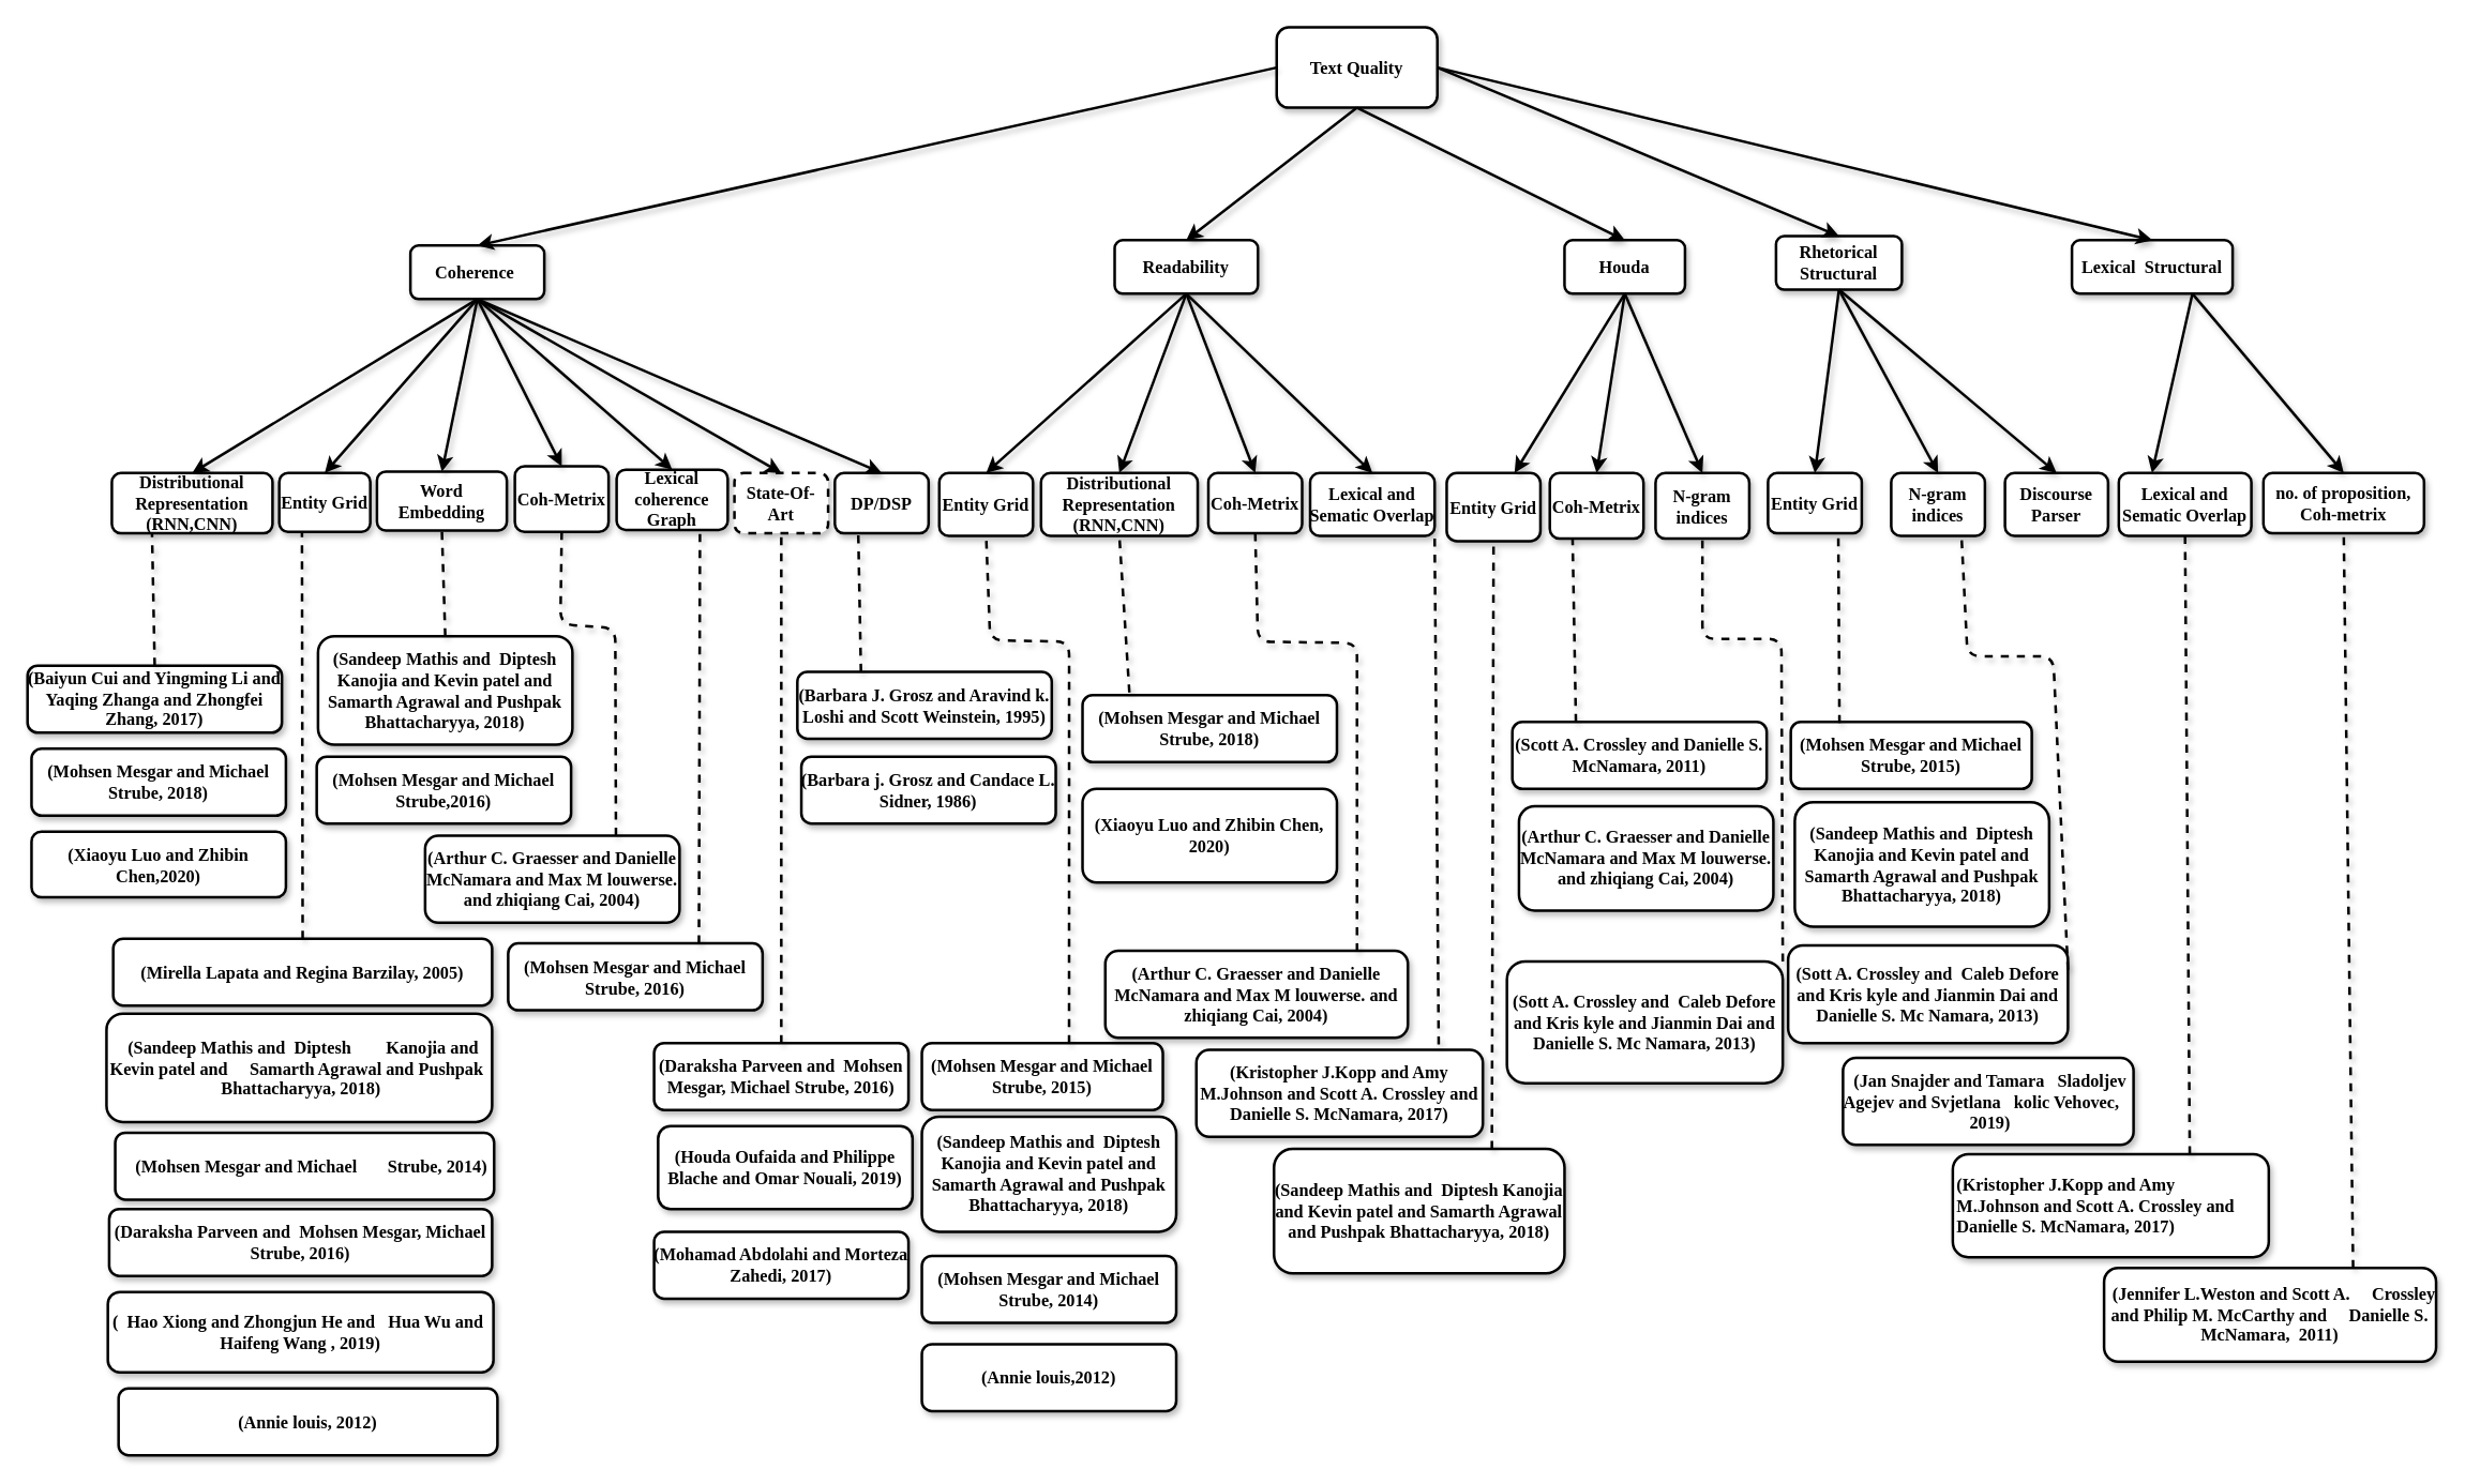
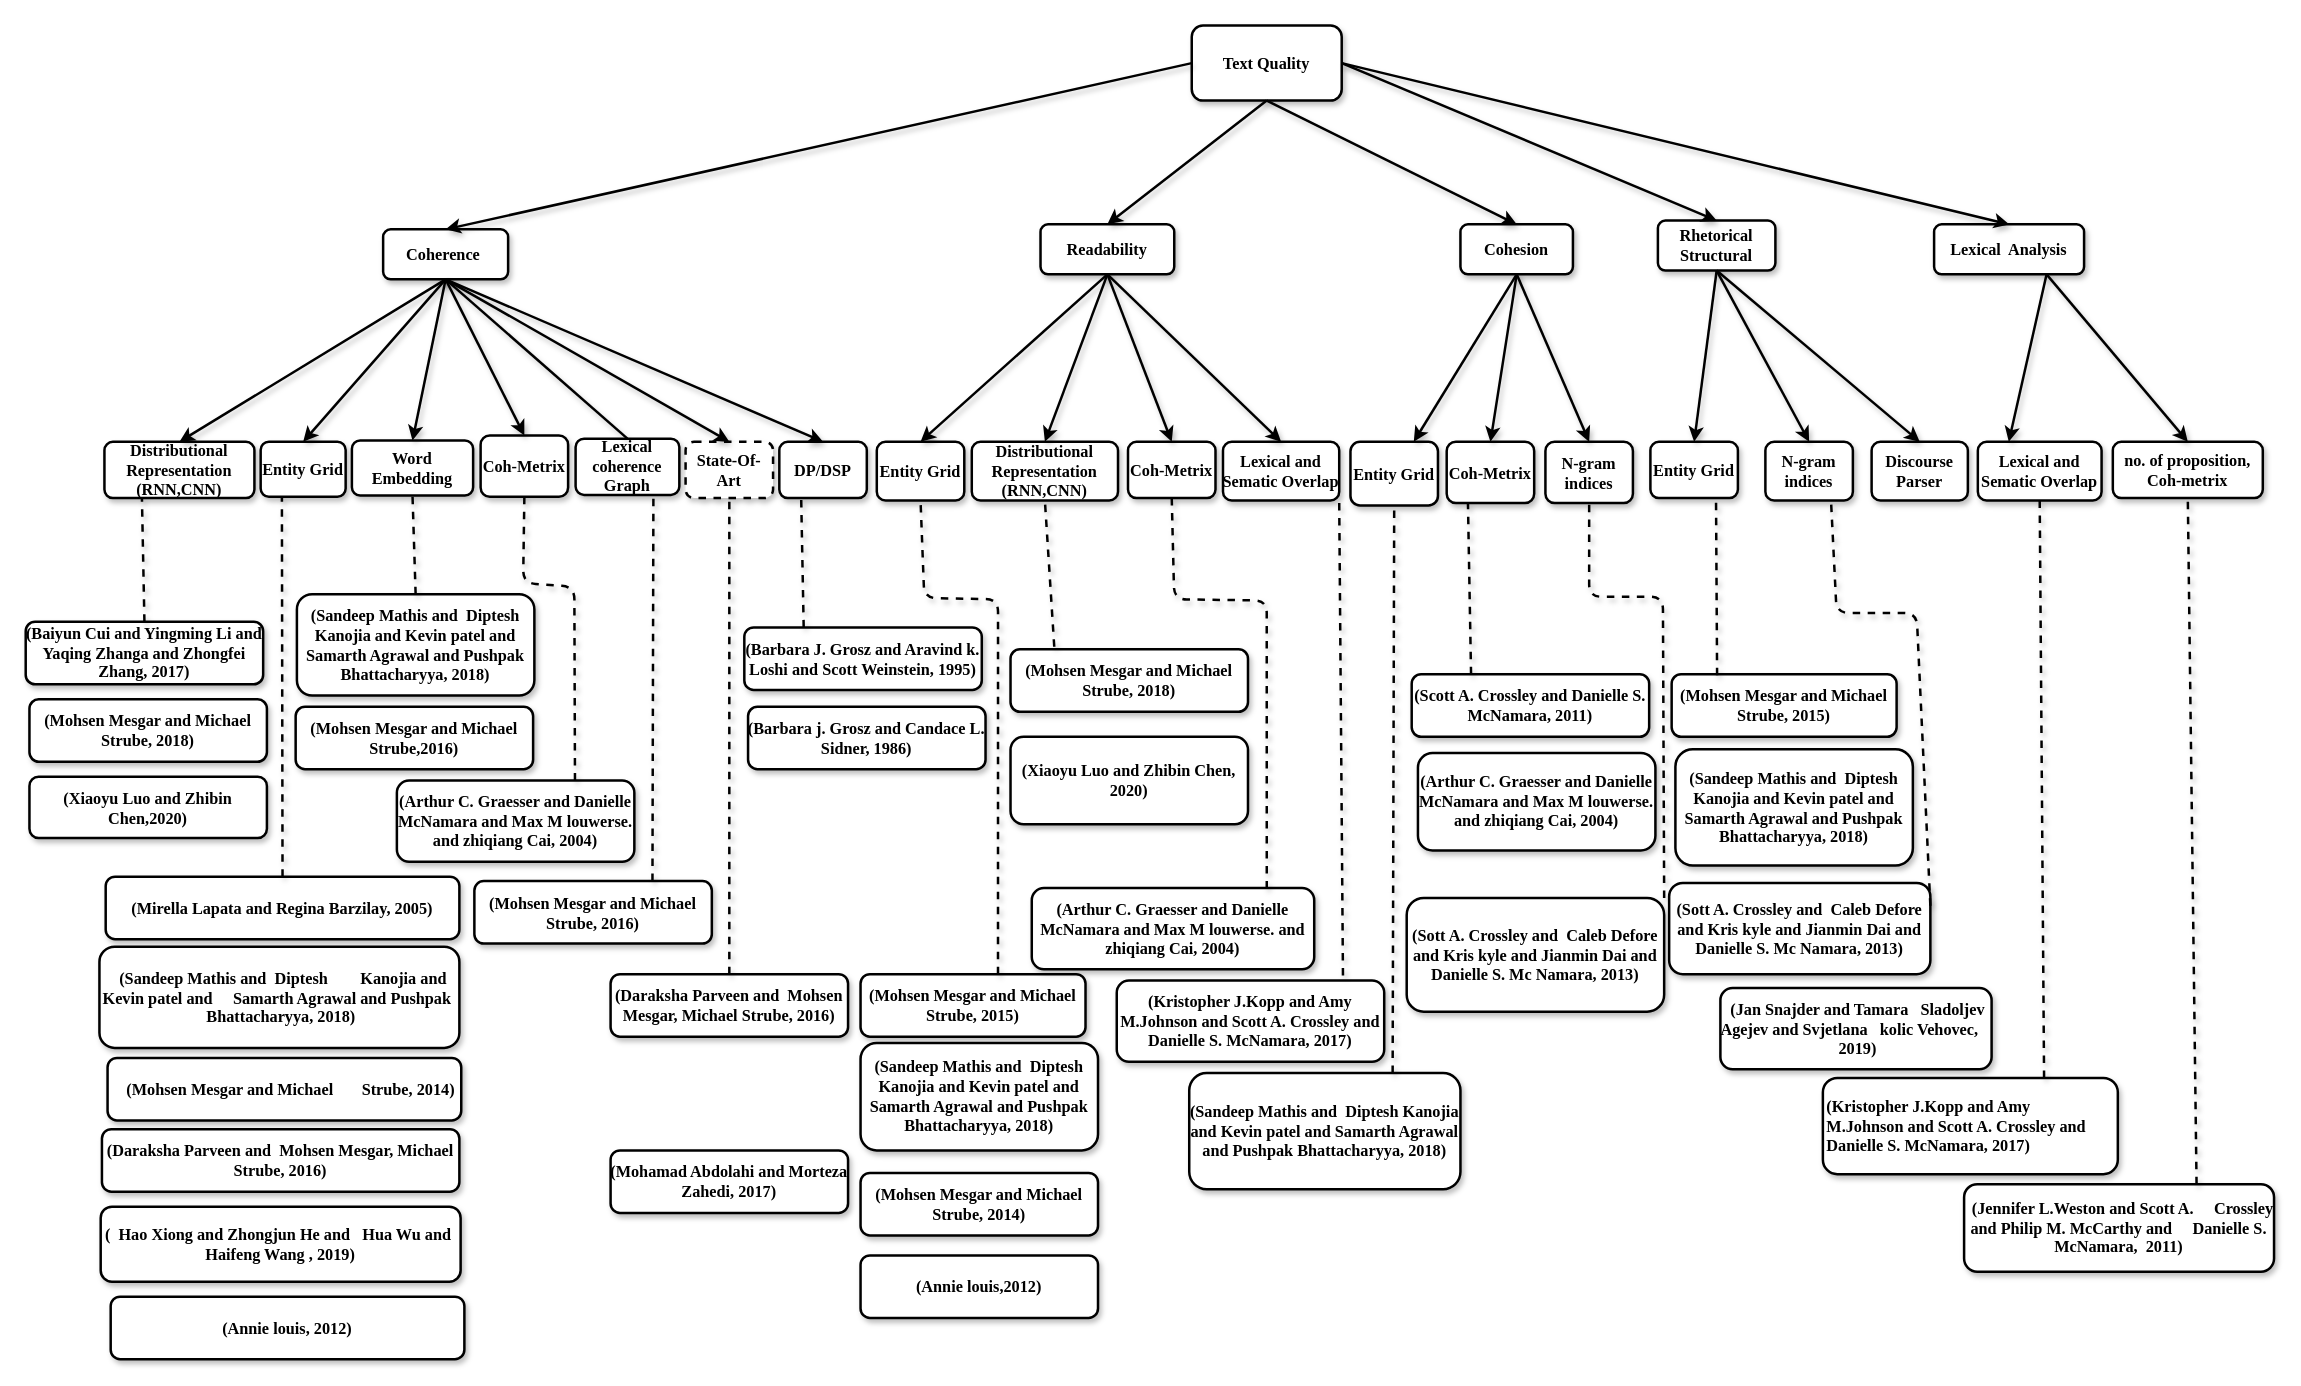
- <mxCell id="8" value="&lt;span style=&quot;font-size: 13px;&quot;&gt;Houda&lt;/span&gt;" style="whiteSpace=wrap;html=1;strokeWidth=2;shadow=1;labelBorderColor=none;labelBackgroundColor=none;fontFamily=Verdana;rounded=1;fontStyle=1;fontSize=13;spacing=0;spacingTop=1;spacingBottom=1;spacingRight=1;spacingLeft=1;" parent="1" vertex="1"><mxGeometry x="1168" y="179" width="90" height="40" as="geometry" /></mxCell>
+ <mxCell id="8" value="&lt;span style=&quot;font-size: 13px;&quot;&gt;Cohesion&lt;/span&gt;" style="whiteSpace=wrap;html=1;strokeWidth=2;shadow=1;labelBorderColor=none;labelBackgroundColor=none;fontFamily=Verdana;rounded=1;fontStyle=1;fontSize=13;spacing=0;spacingTop=1;spacingBottom=1;spacingRight=1;spacingLeft=1;" parent="1" vertex="1"><mxGeometry x="1168" y="179" width="90" height="40" as="geometry" /></mxCell>
- <mxCell id="43" value="&lt;span style=&quot;font-size: 13px;&quot;&gt;Lexical&amp;nbsp; Structural&lt;/span&gt;" style="whiteSpace=wrap;html=1;strokeWidth=2;shadow=1;labelBorderColor=none;labelBackgroundColor=none;fontFamily=Verdana;rounded=1;fontStyle=1;fontSize=13;spacing=0;spacingTop=1;spacingBottom=1;spacingRight=1;spacingLeft=1;" parent="1" vertex="1"><mxGeometry x="1547" y="179" width="120" height="40" as="geometry" /></mxCell>
+ <mxCell id="43" value="&lt;span style=&quot;font-size: 13px;&quot;&gt;Lexical&amp;nbsp; Analysis&lt;/span&gt;" style="whiteSpace=wrap;html=1;strokeWidth=2;shadow=1;labelBorderColor=none;labelBackgroundColor=none;fontFamily=Verdana;rounded=1;fontStyle=1;fontSize=13;spacing=0;spacingTop=1;spacingBottom=1;spacingRight=1;spacingLeft=1;" parent="1" vertex="1"><mxGeometry x="1547" y="179" width="120" height="40" as="geometry" /></mxCell>
- <mxCell id="20" value="" style="endArrow=classic;html=1;exitX=0.5;exitY=1;exitDx=0;exitDy=0;entryX=0.5;entryY=0;entryDx=0;entryDy=0;strokeWidth=2;shadow=1;labelBorderColor=none;labelBackgroundColor=none;fontFamily=Verdana;fontStyle=1;fontSize=13;spacing=0;spacingTop=1;spacingBottom=1;spacingRight=1;spacingLeft=1;" parent="1" source="3" target="15" edge="1"><mxGeometry width="50" height="50" relative="1" as="geometry"><mxPoint x="298" y="259" as="sourcePoint" /><mxPoint x="23" y="419" as="targetPoint" /></mxGeometry></mxCell>
+ <mxCell id="20" value="" style="endArrow=none;html=1;exitX=0.5;exitY=1;exitDx=0;exitDy=0;entryX=0.5;entryY=0;entryDx=0;entryDy=0;strokeWidth=2;shadow=1;labelBorderColor=none;labelBackgroundColor=none;fontFamily=Verdana;fontStyle=1;fontSize=13;spacing=0;spacingTop=1;spacingBottom=1;spacingRight=1;spacingLeft=1;" parent="1" source="3" target="15" edge="1"><mxGeometry width="50" height="50" relative="1" as="geometry"><mxPoint x="298" y="259" as="sourcePoint" /><mxPoint x="23" y="419" as="targetPoint" /></mxGeometry></mxCell>
- <mxCell id="62" value="&lt;div style=&quot;font-size: 13px&quot;&gt;&lt;span style=&quot;font-size: 13px&quot;&gt;(Houda Oufaida and Philippe Blache and Omar Nouali, 2019)&lt;/span&gt;&lt;/div&gt;" style="whiteSpace=wrap;html=1;strokeWidth=2;shadow=1;labelBorderColor=none;labelBackgroundColor=none;fontFamily=Verdana;rounded=1;fontStyle=1;fontSize=13;spacing=0;spacingTop=1;spacingBottom=1;spacingRight=1;spacingLeft=1;align=center;" parent="1" vertex="1"><mxGeometry x="491" y="841" width="190" height="62" as="geometry" /></mxCell>
